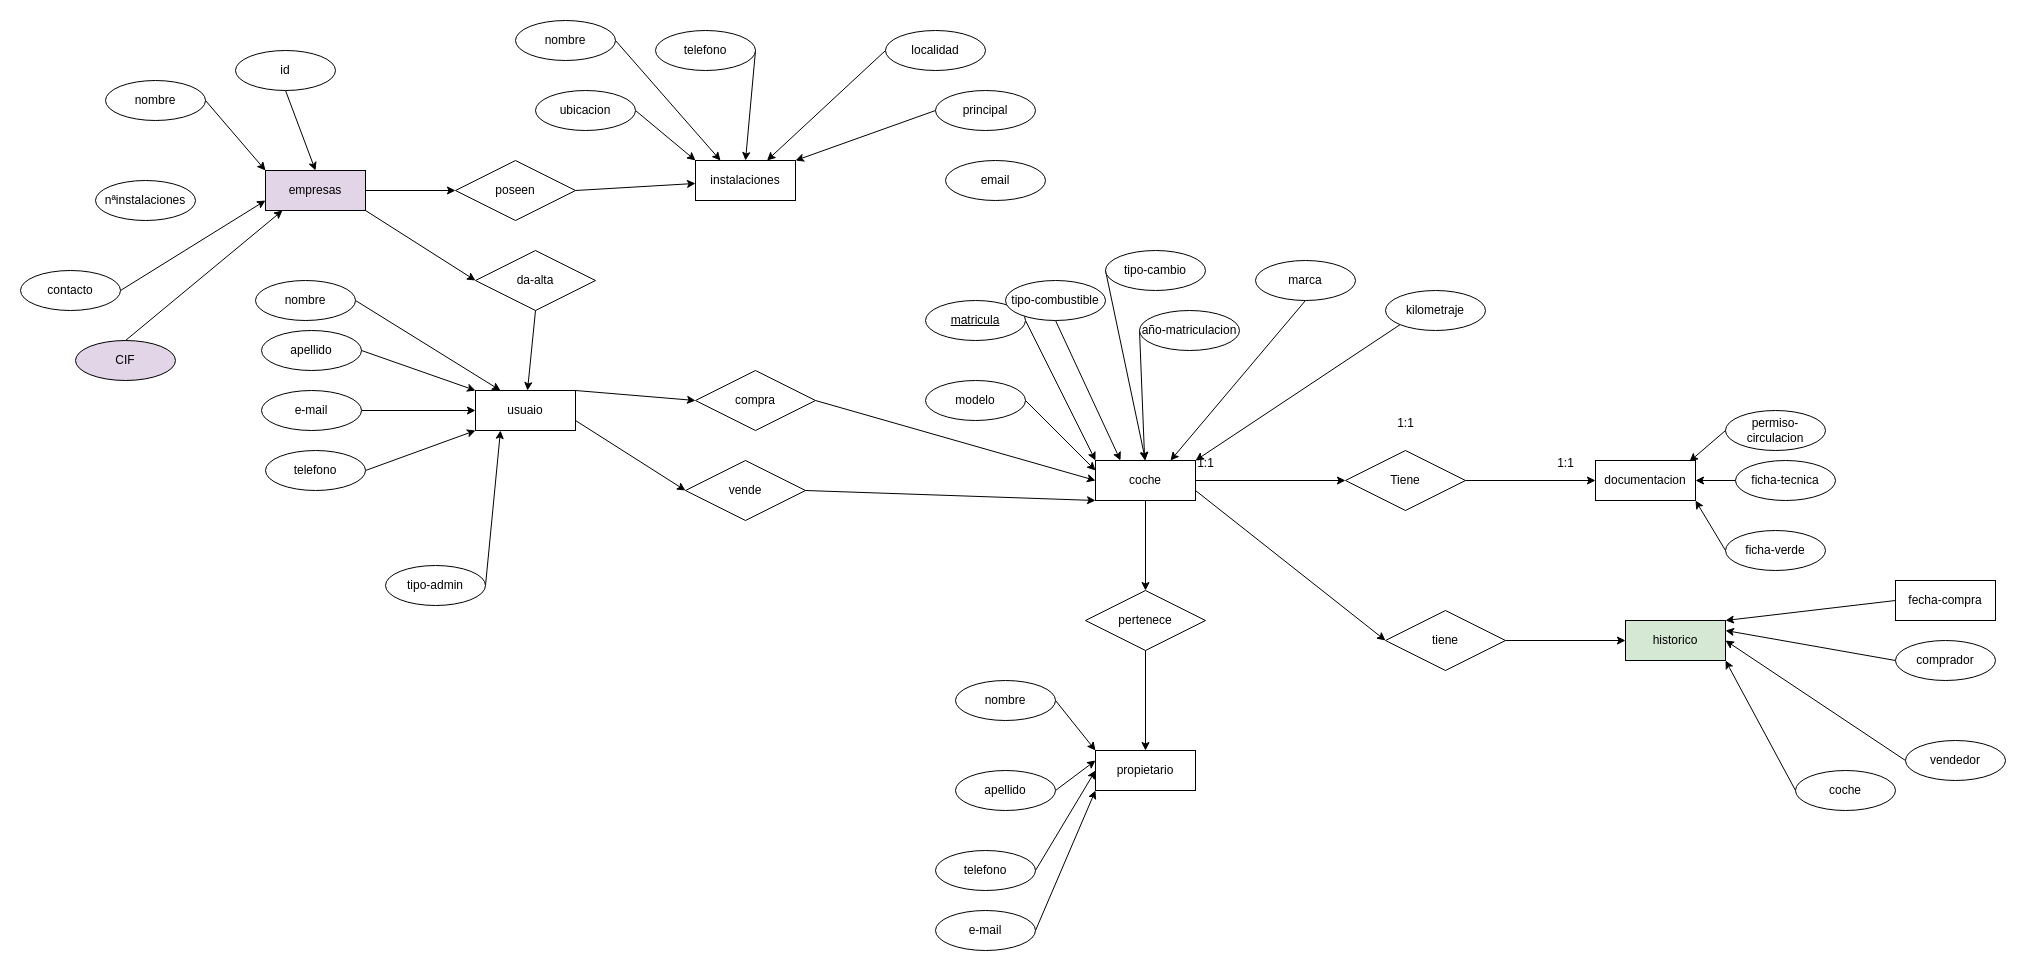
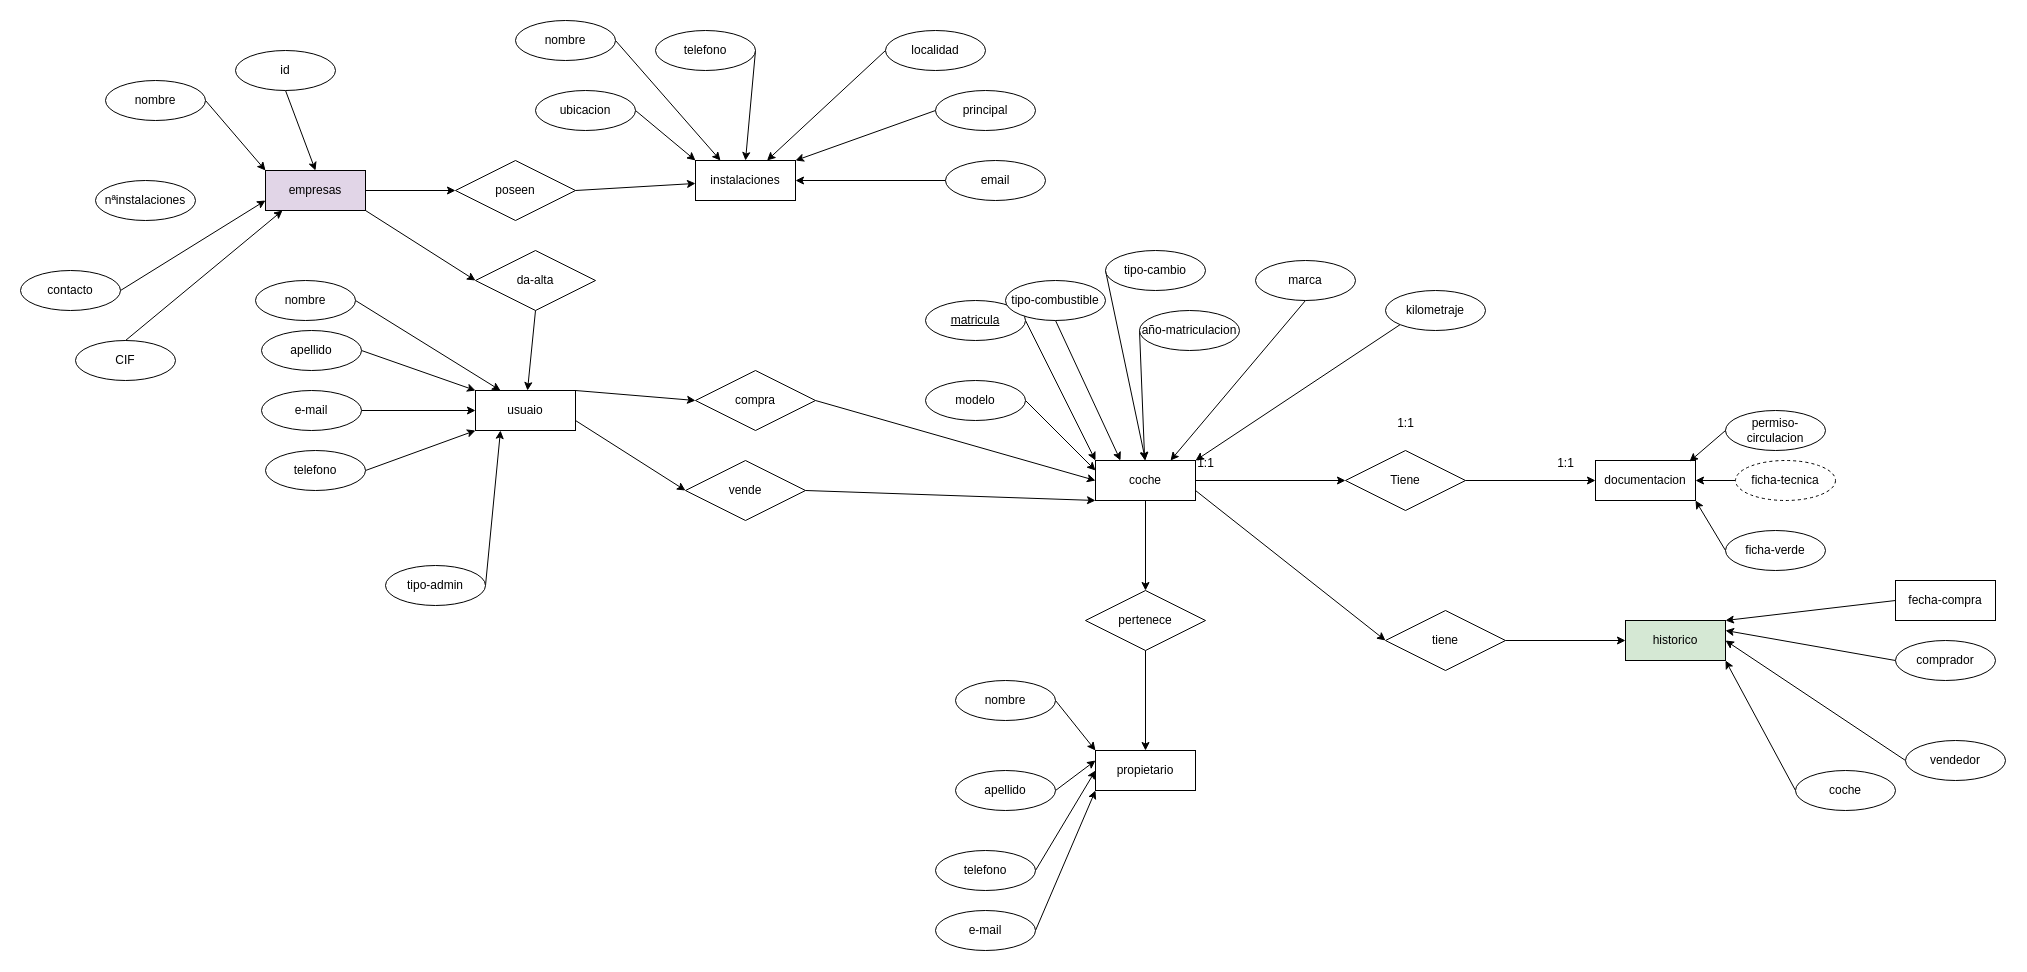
+ <mxCell id="67" style="edgeStyle=none;rounded=0;orthogonalLoop=1;jettySize=auto;html=1;exitX=0;exitY=0.5;exitDx=0;exitDy=0;" parent="1" source="68" target="60" edge="1"><mxGeometry relative="1" as="geometry" /></mxCell>
- <mxCell id="55" value="CIF" style="ellipse;whiteSpace=wrap;html=1;align=center;fillColor=#e1d5e7;" parent="1" vertex="1"><mxGeometry x="75" y="340" width="100" height="40" as="geometry" /></mxCell>
+ <mxCell id="55" value="CIF" style="ellipse;whiteSpace=wrap;html=1;align=center;" parent="1" vertex="1"><mxGeometry x="75" y="340" width="100" height="40" as="geometry" /></mxCell>
- <mxCell id="25" value="ficha-tecnica" style="ellipse;whiteSpace=wrap;html=1;align=center;" parent="1" vertex="1"><mxGeometry x="1735" y="460" width="100" height="40" as="geometry" /></mxCell>
+ <mxCell id="25" value="ficha-tecnica" style="ellipse;whiteSpace=wrap;html=1;align=center;dashed=1;" parent="1" vertex="1"><mxGeometry x="1735" y="460" width="100" height="40" as="geometry" /></mxCell>
